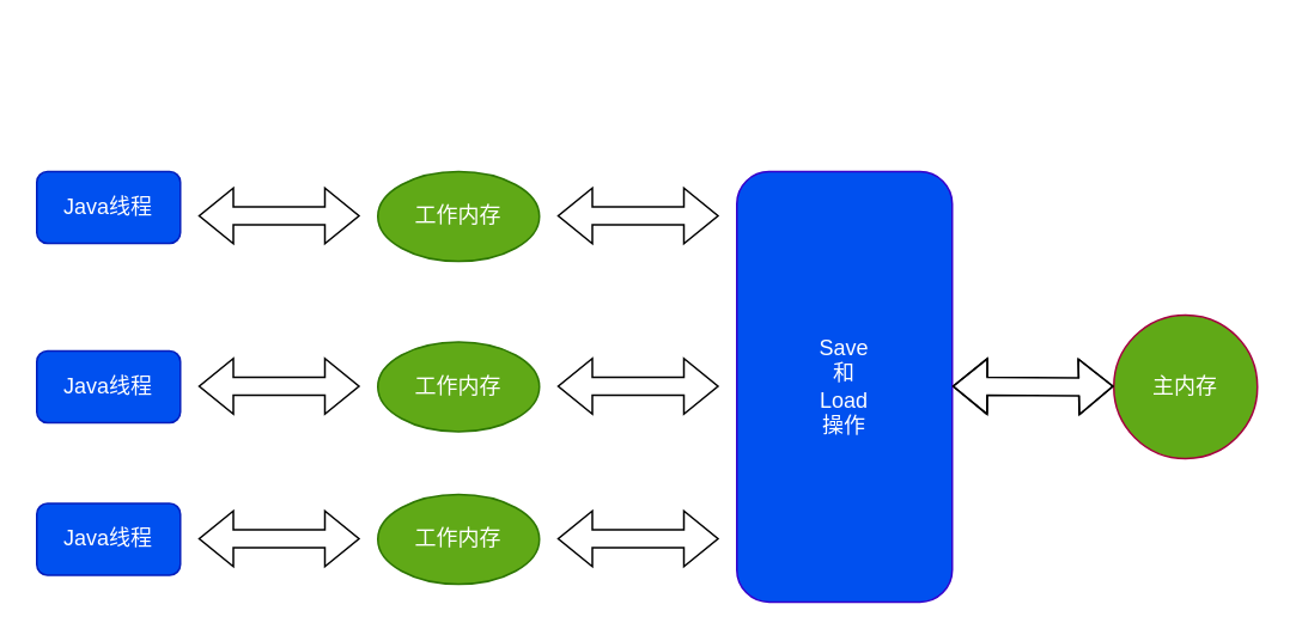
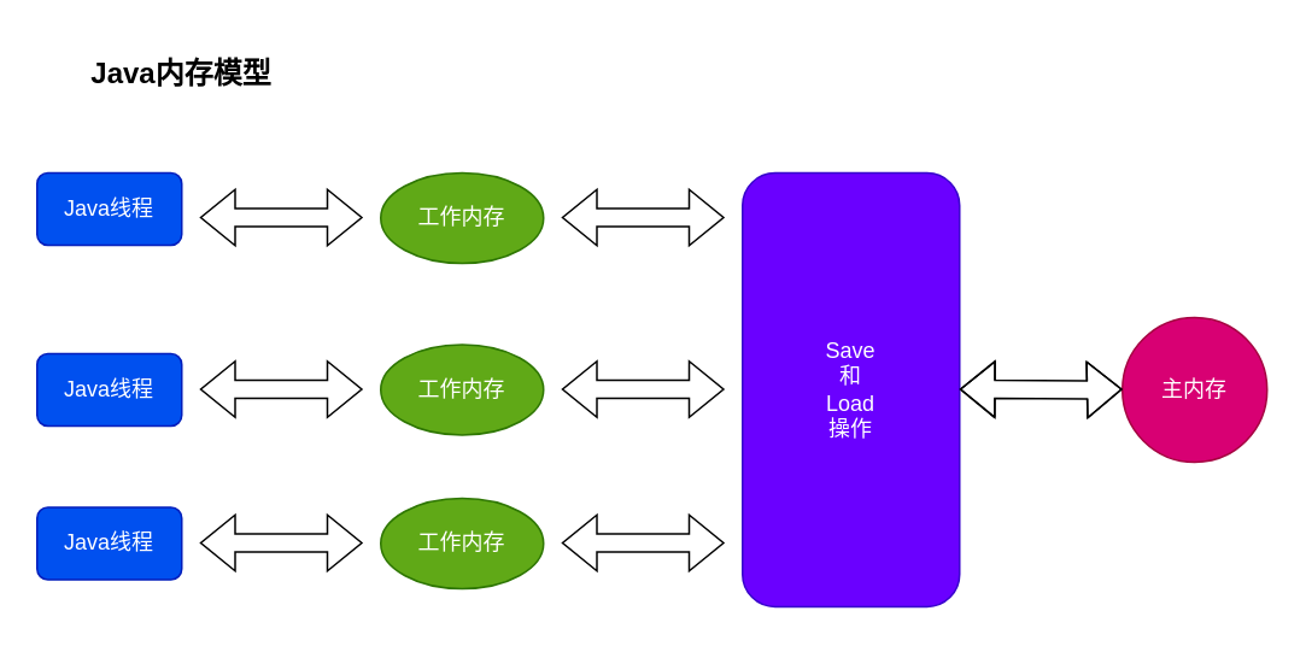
+ <mxCell id="17" value="Java内存模型" style="text;html=1;strokeColor=none;fillColor=none;align=center;verticalAlign=middle;whiteSpace=wrap;rounded=0;fontStyle=1;fontSize=16;" vertex="1" parent="1"><mxGeometry x="20" y="20" width="160" height="40" as="geometry" /></mxCell>
- <mxCell id="8" value="Save&lt;br&gt;和&lt;br&gt;Load&lt;br&gt;操作" style="rounded=1;whiteSpace=wrap;html=1;fillColor=#0050ef;strokeColor=#3700CC;fontColor=#ffffff;" vertex="1" parent="1"><mxGeometry x="410" y="95" width="120" height="240" as="geometry" /></mxCell>
+ <mxCell id="8" value="Save&lt;br&gt;和&lt;br&gt;Load&lt;br&gt;操作" style="rounded=1;whiteSpace=wrap;html=1;fillColor=#6a00ff;strokeColor=#3700CC;fontColor=#ffffff;" vertex="1" parent="1"><mxGeometry x="410" y="95" width="120" height="240" as="geometry" /></mxCell>
- <mxCell id="12" value="主内存" style="ellipse;whiteSpace=wrap;html=1;aspect=fixed;fillColor=#60a917;strokeColor=#A50040;fontColor=#ffffff;" vertex="1" parent="1"><mxGeometry x="620" y="175" width="80" height="80" as="geometry" /></mxCell>
+ <mxCell id="12" value="主内存" style="ellipse;whiteSpace=wrap;html=1;aspect=fixed;fillColor=#d80073;strokeColor=#A50040;fontColor=#ffffff;" vertex="1" parent="1"><mxGeometry x="620" y="175" width="80" height="80" as="geometry" /></mxCell>
